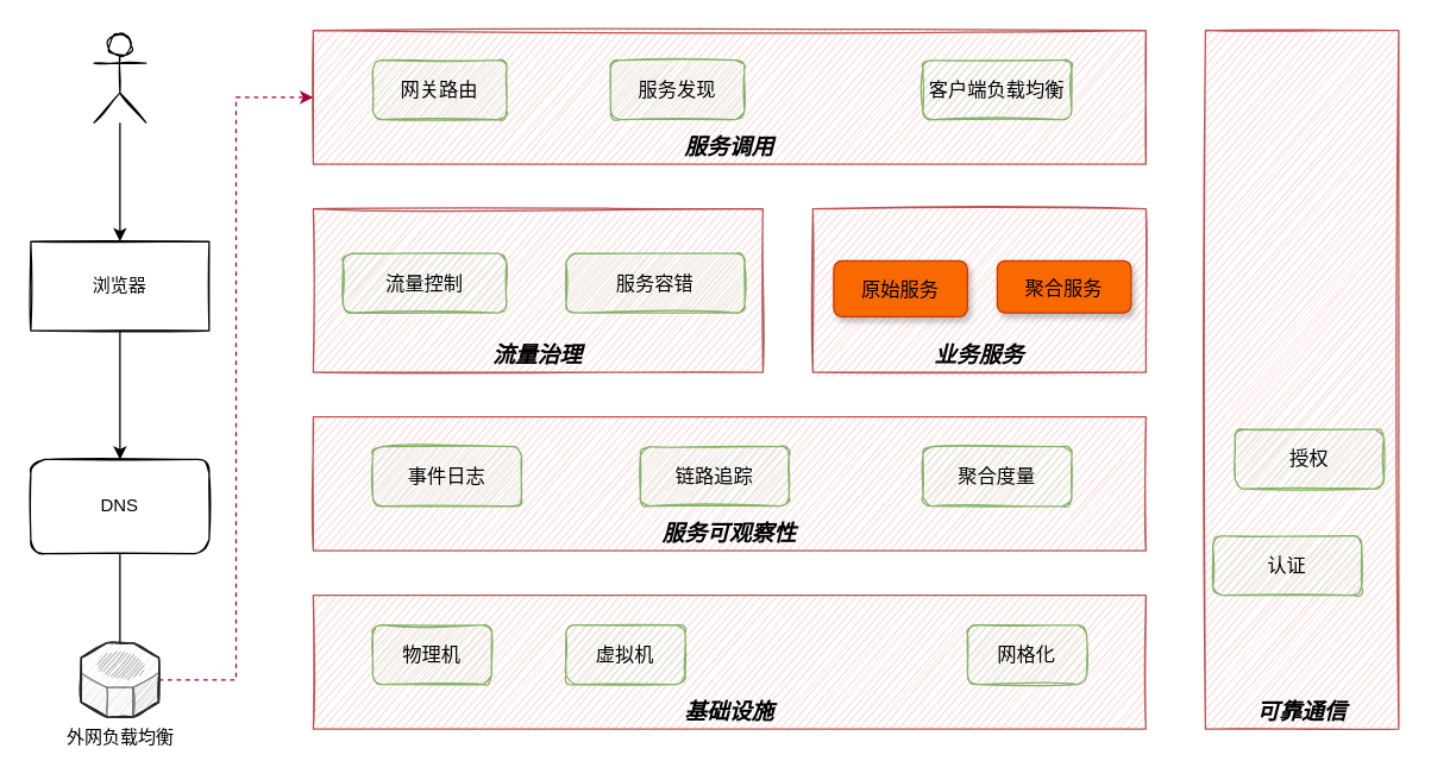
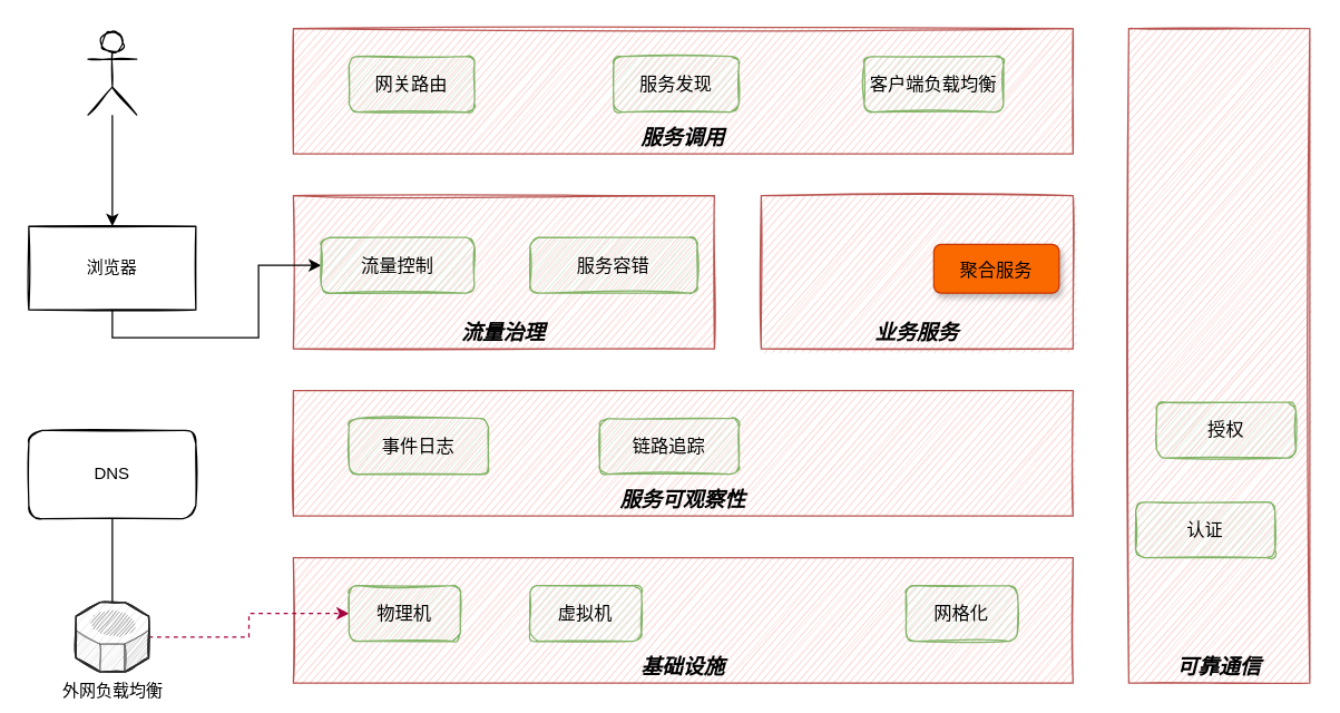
- <mxCell id="23" value="服务发现" style="rounded=1;whiteSpace=wrap;html=1;sketch=1;fontSize=13;fillColor=#d5e8d4;strokeColor=#82b366;" vertex="1" parent="9"><mxGeometry x="410" y="40" width="90" height="40" as="geometry" /></mxCell>
+ <mxCell id="23" value="服务发现" style="rounded=1;whiteSpace=wrap;html=1;sketch=1;fontSize=13;fillColor=#d5e8d4;strokeColor=#82b366;" vertex="1" parent="9"><mxGeometry x="440" y="40" width="90" height="40" as="geometry" /></mxCell>
- <mxCell id="28" value="原始服务" style="rounded=1;whiteSpace=wrap;html=1;sketch=0;fontSize=13;fillColor=#fa6800;strokeColor=#C73500;fontColor=#000000;shadow=1;" vertex="1" parent="9"><mxGeometry x="560" y="175" width="90" height="37.5" as="geometry" /></mxCell>
- <mxCell id="15" value="" style="edgeStyle=orthogonalEdgeStyle;rounded=0;orthogonalLoop=1;jettySize=auto;html=1;fontSize=13;fontColor=#FFFFFF;entryX=0;entryY=0.5;entryDx=0;entryDy=0;elbow=vertical;dashed=1;fillColor=#d80073;strokeColor=#A50040;" edge="1" parent="9" source="16" target="4"><mxGeometry relative="1" as="geometry"><mxPoint x="152.17" y="457.003" as="targetPoint" /></mxGeometry></mxCell>
+ <mxCell id="15" value="" style="edgeStyle=orthogonalEdgeStyle;rounded=0;orthogonalLoop=1;jettySize=auto;html=1;fontSize=13;fontColor=#FFFFFF;elbow=vertical;dashed=1;fillColor=#d80073;strokeColor=#A50040;" edge="1" parent="9" source="16" target="31"><mxGeometry relative="1" as="geometry"><mxPoint x="152.17" y="457.003" as="targetPoint" /></mxGeometry></mxCell>
- <mxCell id="14" style="edgeStyle=orthogonalEdgeStyle;rounded=0;orthogonalLoop=1;jettySize=auto;html=1;exitX=0.5;exitY=1;exitDx=0;exitDy=0;" edge="1" parent="9" source="10" target="13"><mxGeometry relative="1" as="geometry"><mxPoint x="375" y="-11.333" as="targetPoint" /></mxGeometry></mxCell>
+ <mxCell id="14" style="edgeStyle=orthogonalEdgeStyle;rounded=0;orthogonalLoop=1;jettySize=auto;html=1;exitX=0.5;exitY=1;exitDx=0;exitDy=0;" edge="1" parent="9" source="10" target="26"><mxGeometry relative="1" as="geometry"><mxPoint x="375" y="-11.333" as="targetPoint" /></mxGeometry></mxCell>
- <mxCell id="20" value="聚合度量" style="rounded=1;whiteSpace=wrap;html=1;sketch=1;fontSize=13;fillColor=#d5e8d4;strokeColor=#82b366;" vertex="1" parent="9"><mxGeometry x="620" y="300" width="100" height="40" as="geometry" /></mxCell>
